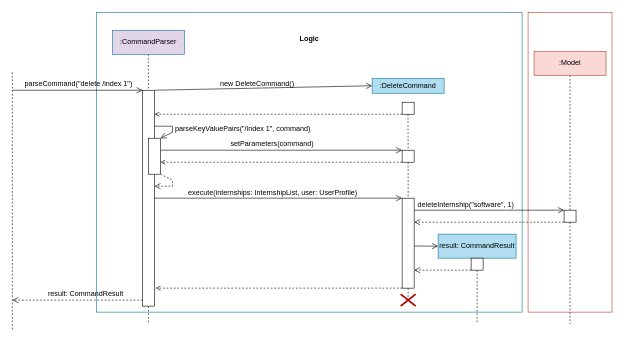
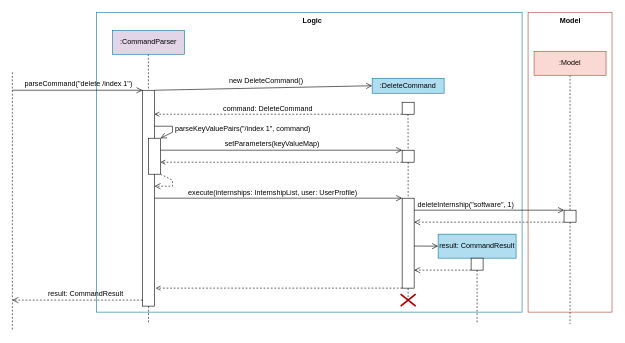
+ <mxCell id="48" value="&lt;b&gt;Model&lt;/b&gt;" style="text;html=1;align=center;verticalAlign=middle;resizable=0;points=[];autosize=1;strokeColor=none;fillColor=none;" vertex="1" parent="1"><mxGeometry x="920" y="20" width="60" height="30" as="geometry" /></mxCell>
- <mxCell id="47" value="&lt;b&gt;Logic&lt;/b&gt;" style="text;html=1;align=center;verticalAlign=middle;resizable=0;points=[];autosize=1;strokeColor=none;fillColor=none;" vertex="1" parent="1"><mxGeometry x="485" y="50" width="60" height="30" as="geometry" /></mxCell>
+ <mxCell id="47" value="&lt;b&gt;Logic&lt;/b&gt;" style="text;html=1;align=center;verticalAlign=middle;resizable=0;points=[];autosize=1;strokeColor=none;fillColor=none;" vertex="1" parent="1"><mxGeometry x="490" y="20" width="60" height="30" as="geometry" /></mxCell>
- <mxCell id="9" value="new DeleteCommand()" style="text;html=1;align=center;verticalAlign=middle;resizable=0;points=[];autosize=1;strokeColor=none;fillColor=none;" parent="1" vertex="1"><mxGeometry x="353" y="125" width="150" height="30" as="geometry" /></mxCell>
+ <mxCell id="9" value="new DeleteCommand()" style="text;html=1;align=center;verticalAlign=middle;resizable=0;points=[];autosize=1;strokeColor=none;fillColor=none;" parent="1" vertex="1"><mxGeometry x="368" y="120" width="150" height="30" as="geometry" /></mxCell>
+ <mxCell id="13" value="command: DeleteCommand" style="text;html=1;align=center;verticalAlign=middle;resizable=0;points=[];autosize=1;strokeColor=none;fillColor=none;" parent="1" vertex="1"><mxGeometry x="361" y="166" width="170" height="30" as="geometry" /></mxCell>
- <mxCell id="27" value="setParameters(command)" style="text;html=1;align=center;verticalAlign=middle;resizable=0;points=[];autosize=1;strokeColor=none;fillColor=none;" parent="1" vertex="1"><mxGeometry x="363" y="225" width="180" height="30" as="geometry" /></mxCell>
+ <mxCell id="27" value="setParameters(keyValueMap)" style="text;html=1;align=center;verticalAlign=middle;resizable=0;points=[];autosize=1;strokeColor=none;fillColor=none;" parent="1" vertex="1"><mxGeometry x="363" y="225" width="180" height="30" as="geometry" /></mxCell>
